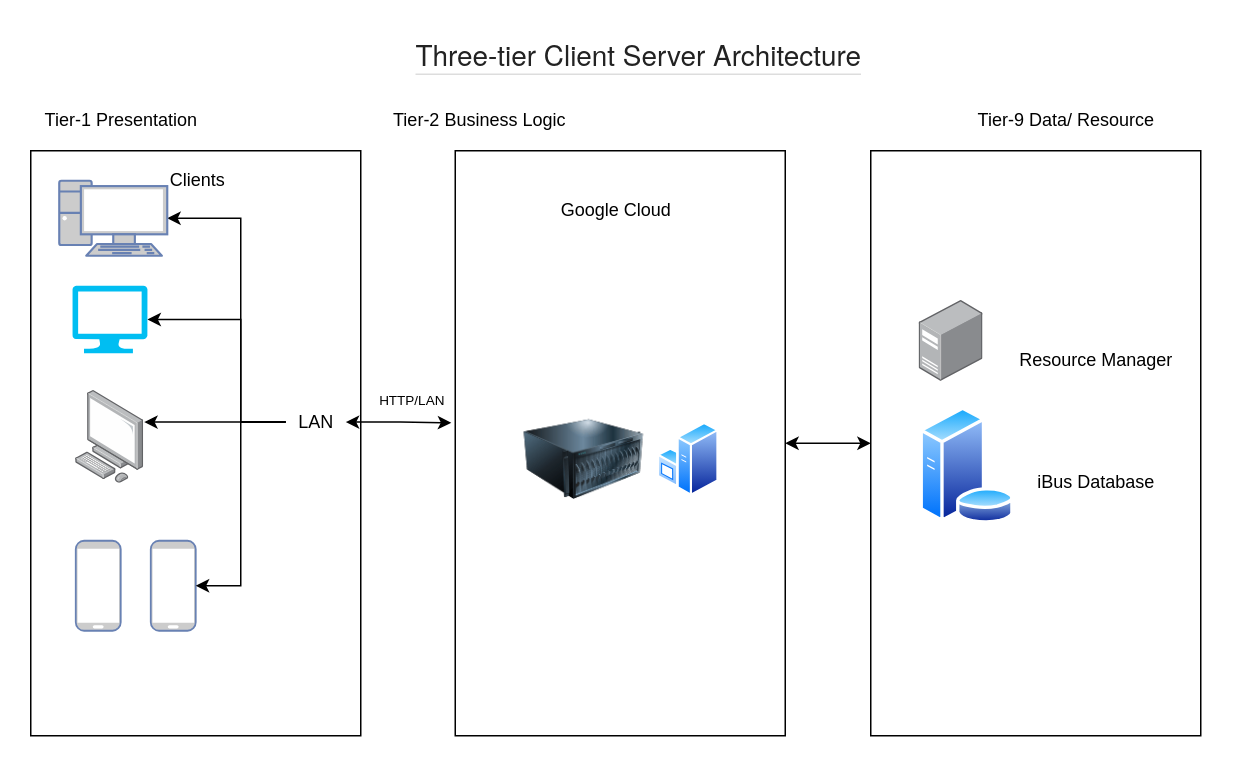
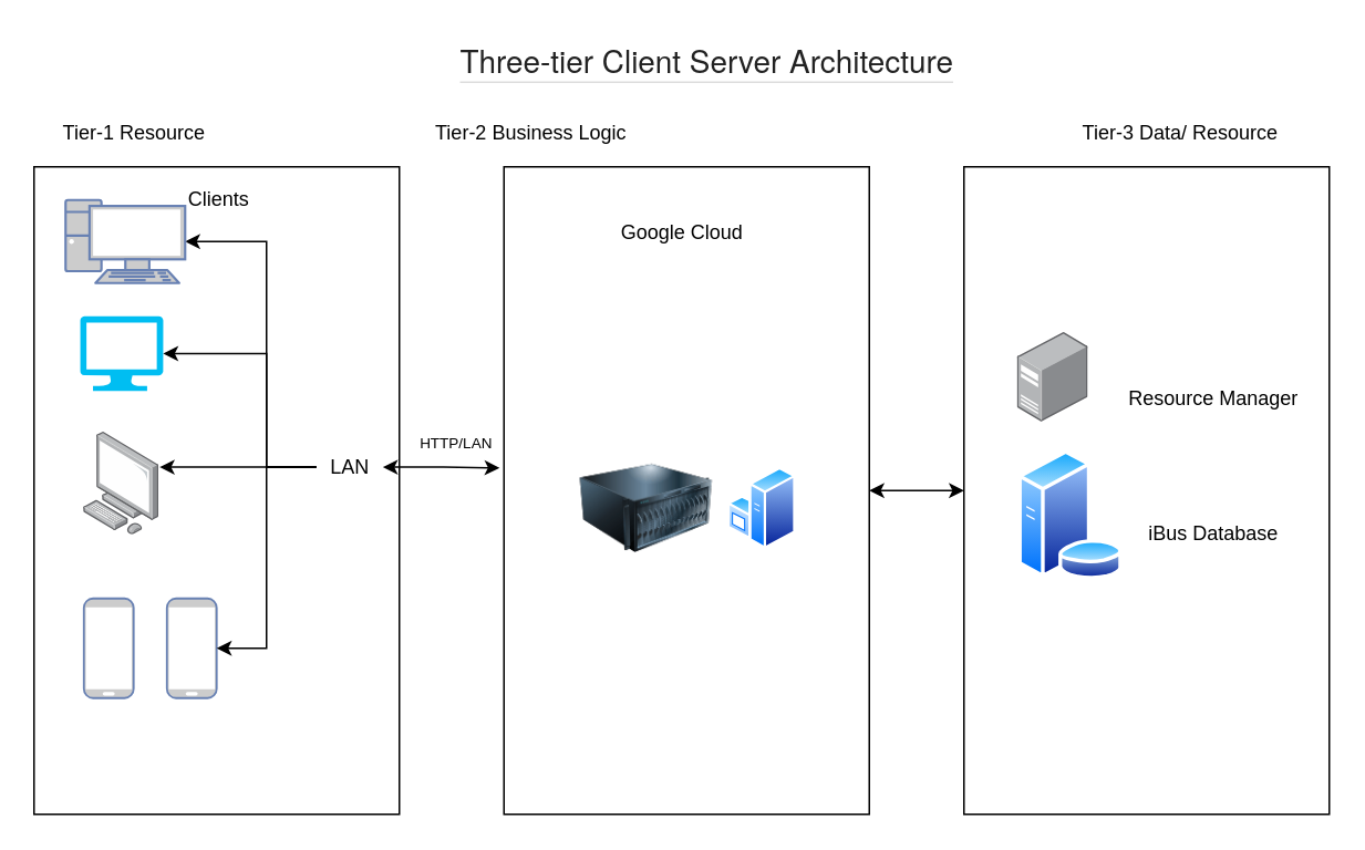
- <mxCell id="9" value="Tier-1 Presentation" style="text;html=1;align=center;verticalAlign=middle;resizable=0;points=[];autosize=1;strokeColor=none;" parent="1" vertex="1"><mxGeometry x="20" y="70" width="120" height="20" as="geometry" /></mxCell>
+ <mxCell id="9" value="Tier-1 Resource" style="text;html=1;align=center;verticalAlign=middle;resizable=0;points=[];autosize=1;strokeColor=none;" parent="1" vertex="1"><mxGeometry x="20" y="70" width="120" height="20" as="geometry" /></mxCell>
- <mxCell id="19" value="Tier-9 Data/ Resource" style="text;html=1;align=center;verticalAlign=middle;resizable=0;points=[];autosize=1;strokeColor=none;" parent="1" vertex="1"><mxGeometry x="645" y="70" width="130" height="20" as="geometry" /></mxCell>
+ <mxCell id="19" value="Tier-3 Data/ Resource" style="text;html=1;align=center;verticalAlign=middle;resizable=0;points=[];autosize=1;strokeColor=none;" parent="1" vertex="1"><mxGeometry x="645" y="70" width="130" height="20" as="geometry" /></mxCell>
